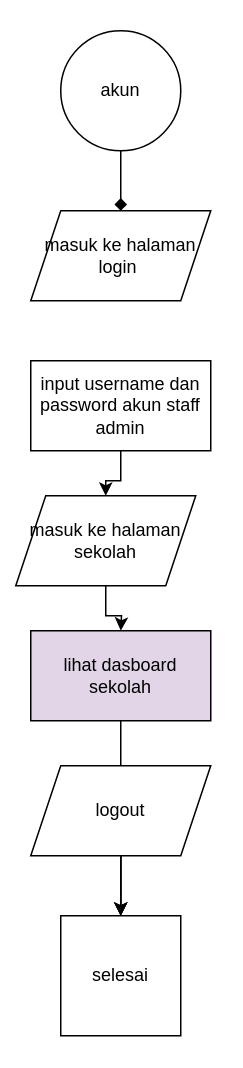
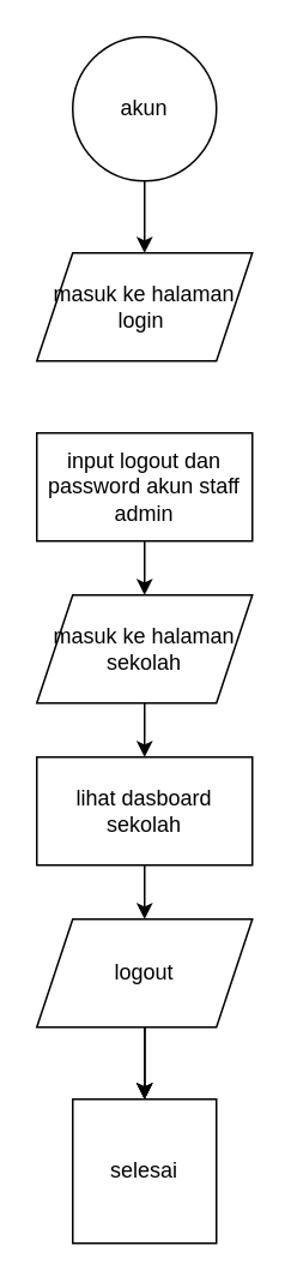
- <mxCell id="2" value="" style="edgeStyle=orthogonalEdgeStyle;rounded=0;orthogonalLoop=1;jettySize=auto;html=1;endArrow=diamond;" edge="1" parent="1" source="3" target="4"><mxGeometry relative="1" as="geometry" /></mxCell>
+ <mxCell id="2" value="" style="edgeStyle=orthogonalEdgeStyle;rounded=0;orthogonalLoop=1;jettySize=auto;html=1;" edge="1" parent="1" source="3" target="4"><mxGeometry relative="1" as="geometry" /></mxCell>
- <mxCell id="6" value="input username dan password akun staff admin" style="rounded=0;whiteSpace=wrap;html=1;" vertex="1" parent="1"><mxGeometry x="20" y="240" width="120" height="60" as="geometry" /></mxCell>
+ <mxCell id="6" value="input logout dan password akun staff admin" style="rounded=0;whiteSpace=wrap;html=1;" vertex="1" parent="1"><mxGeometry x="20" y="240" width="120" height="60" as="geometry" /></mxCell>
- <mxCell id="8" value="masuk ke halaman sekolah" style="shape=parallelogram;perimeter=parallelogramPerimeter;whiteSpace=wrap;html=1;fixedSize=1;" vertex="1" parent="1"><mxGeometry x="10" y="330" width="120" height="60" as="geometry" /></mxCell>
+ <mxCell id="8" value="masuk ke halaman sekolah" style="shape=parallelogram;perimeter=parallelogramPerimeter;whiteSpace=wrap;html=1;fixedSize=1;" vertex="1" parent="1"><mxGeometry x="20" y="330" width="120" height="60" as="geometry" /></mxCell>
- <mxCell id="15" value="lihat dasboard sekolah" style="rounded=0;whiteSpace=wrap;html=1;fillColor=#e1d5e7;" vertex="1" parent="1"><mxGeometry x="20" y="420" width="120" height="60" as="geometry" /></mxCell>
+ <mxCell id="15" value="lihat dasboard sekolah" style="rounded=0;whiteSpace=wrap;html=1;" vertex="1" parent="1"><mxGeometry x="20" y="420" width="120" height="60" as="geometry" /></mxCell>
- <mxCell id="14" value="" style="edgeStyle=orthogonalEdgeStyle;rounded=0;orthogonalLoop=1;jettySize=auto;html=1;endArrow=none;" edge="1" parent="1" source="15" target="12"><mxGeometry relative="1" as="geometry" /></mxCell>
+ <mxCell id="14" value="" style="edgeStyle=orthogonalEdgeStyle;rounded=0;orthogonalLoop=1;jettySize=auto;html=1;" edge="1" parent="1" source="15" target="12"><mxGeometry relative="1" as="geometry" /></mxCell>
